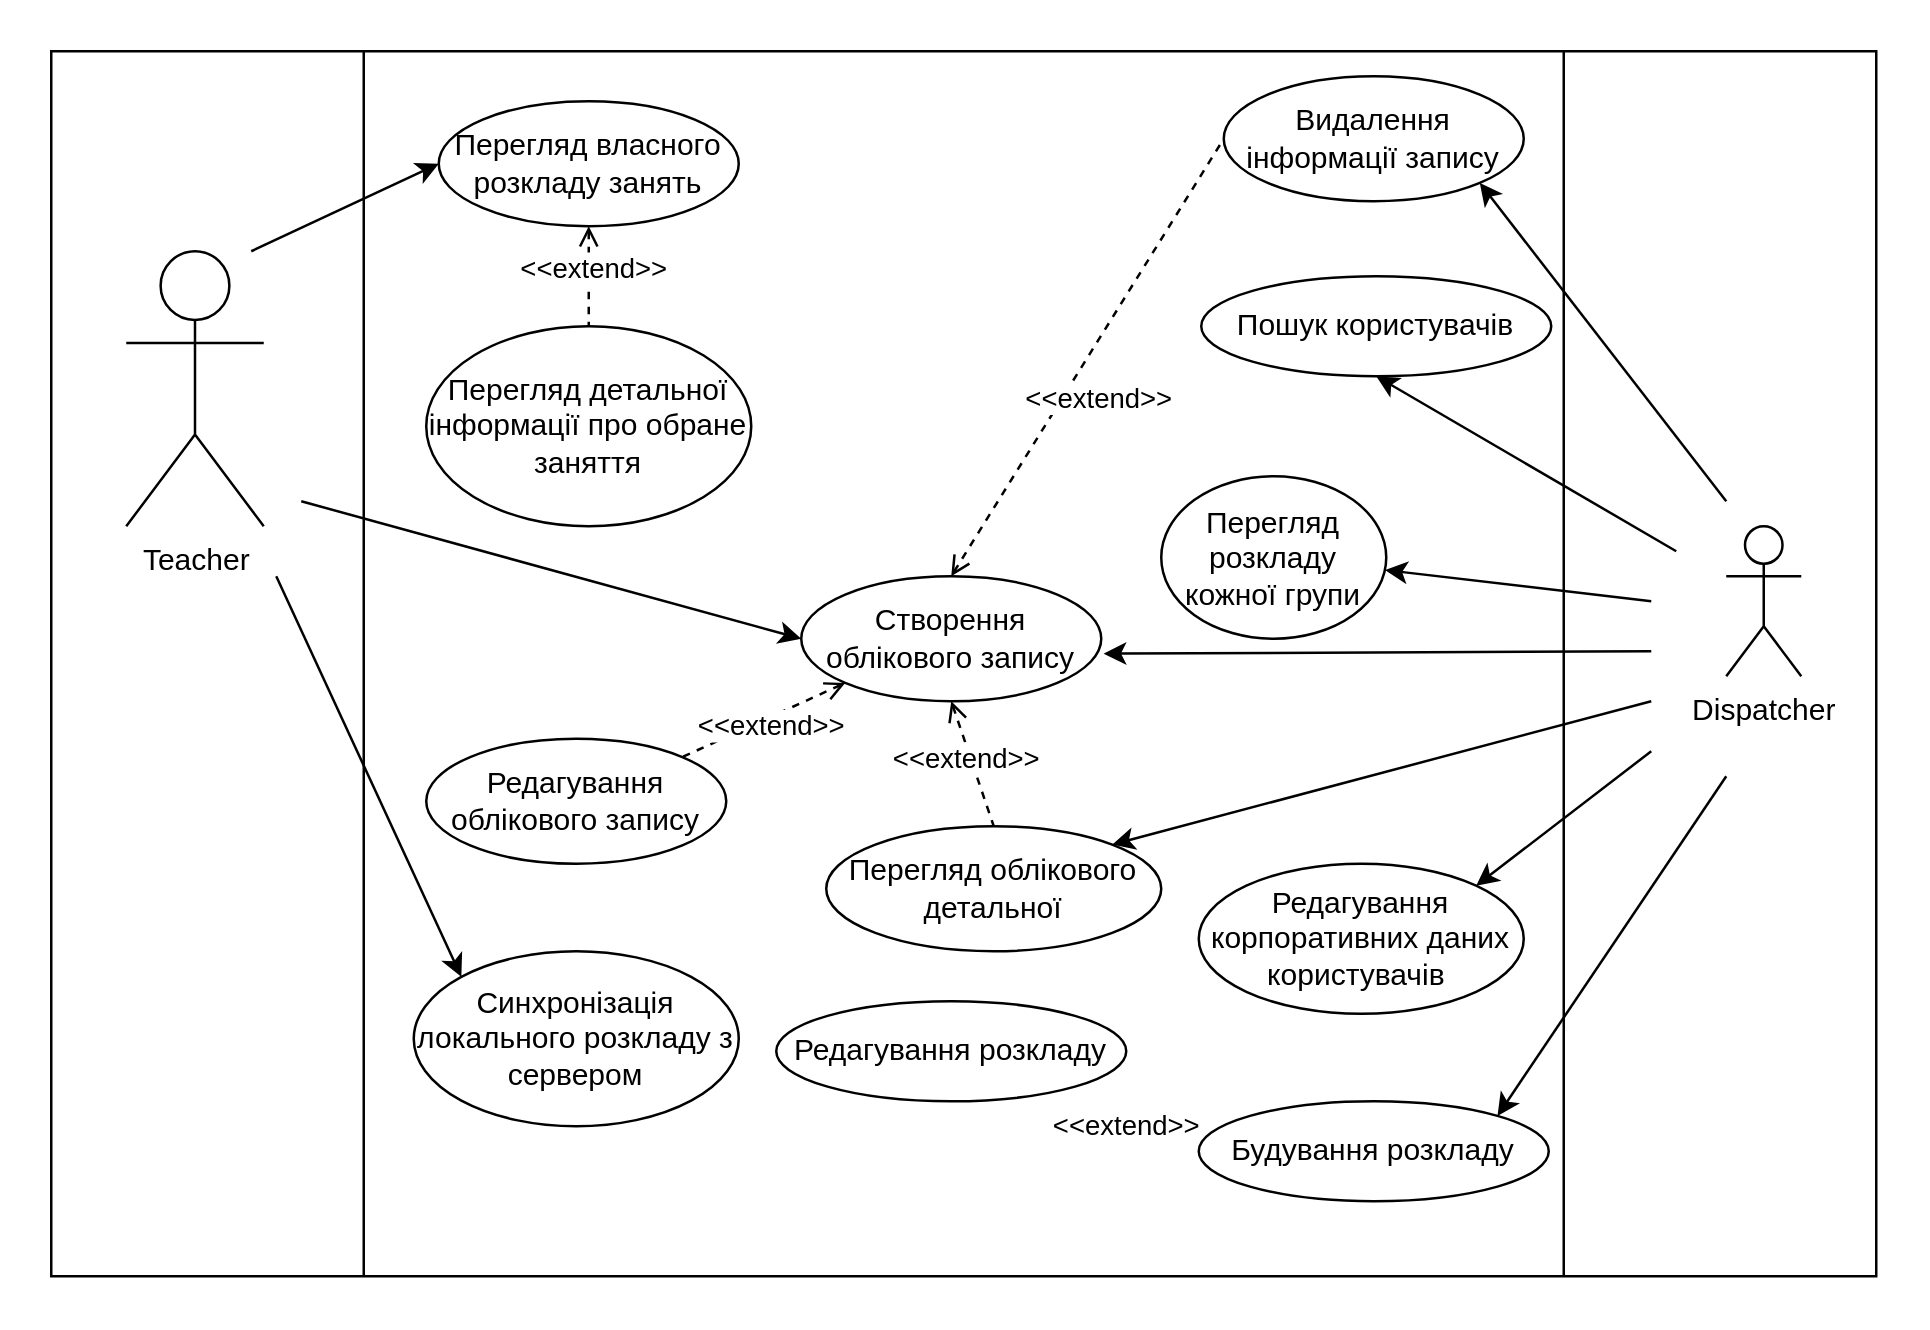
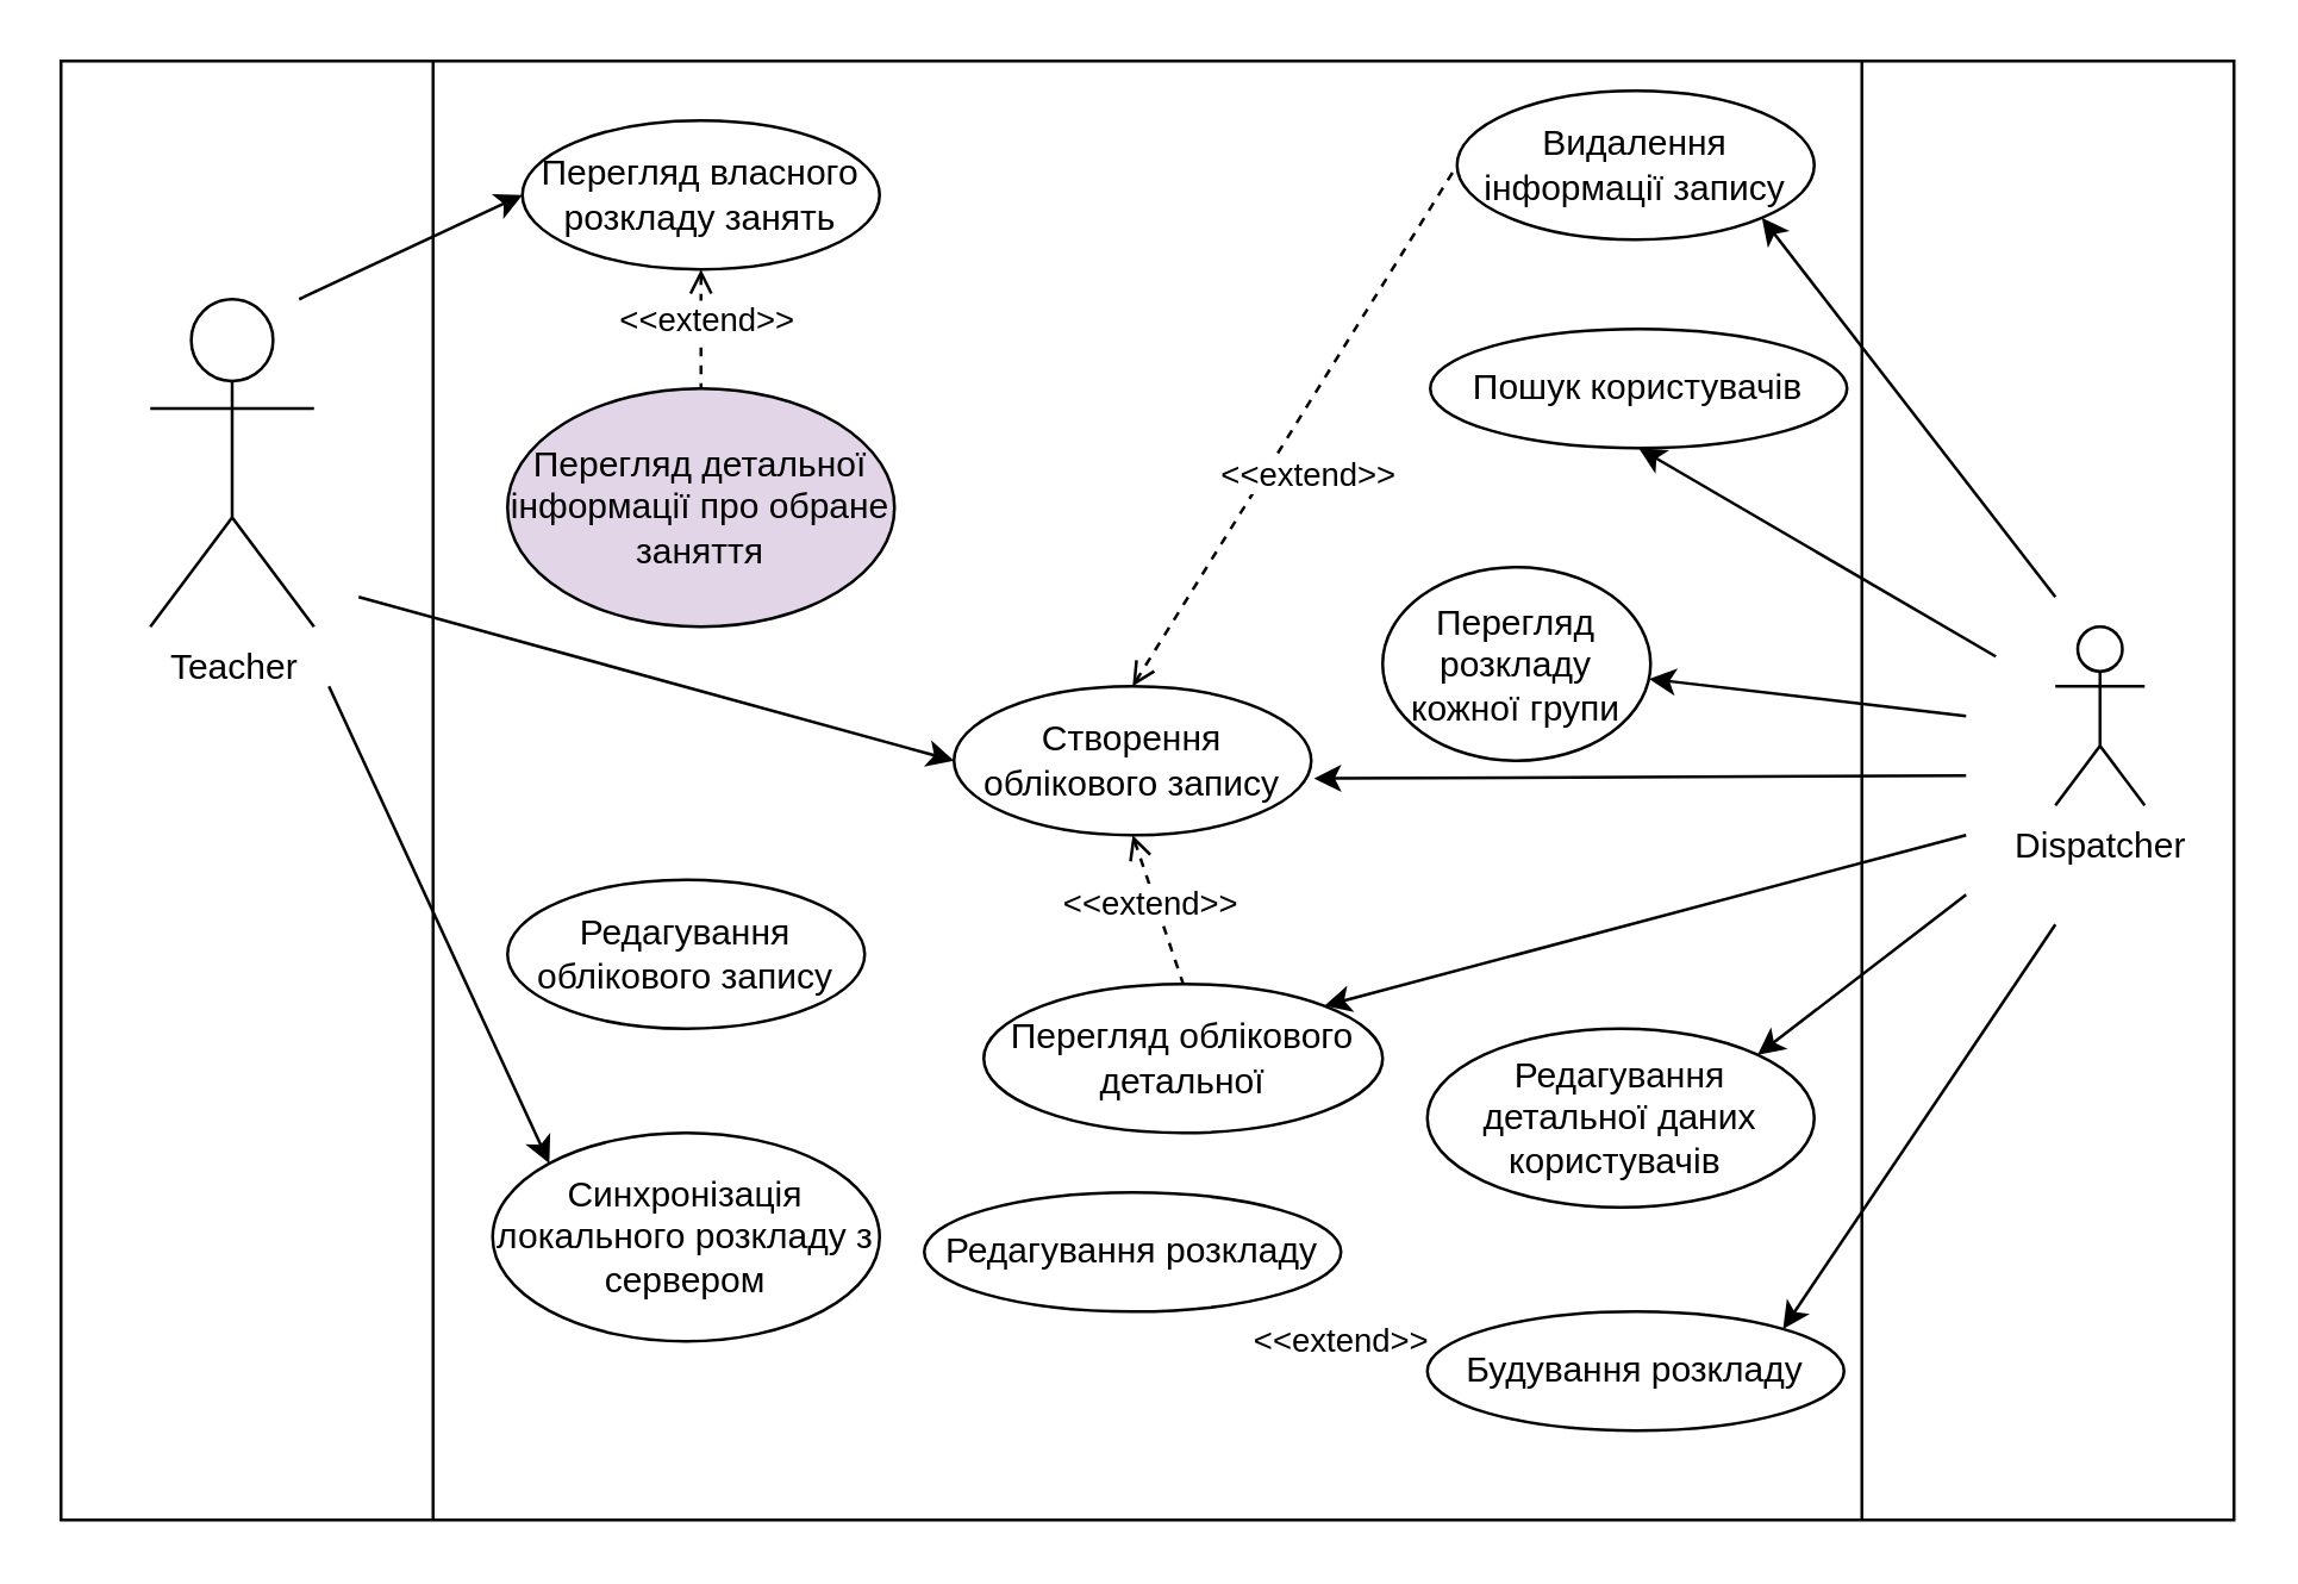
- <mxCell id="14" value="Перегляд детальної інформації про обране заняття" style="ellipse;whiteSpace=wrap;html=1;" parent="1" vertex="1"><mxGeometry x="170" y="130" width="130" height="80" as="geometry" /></mxCell>
+ <mxCell id="14" value="Перегляд детальної інформації про обране заняття" style="ellipse;whiteSpace=wrap;html=1;fillColor=#e1d5e7;" parent="1" vertex="1"><mxGeometry x="170" y="130" width="130" height="80" as="geometry" /></mxCell>
- <mxCell id="3" style="edgeStyle=none;rounded=0;orthogonalLoop=1;jettySize=auto;html=1;entryX=1;entryY=0;entryDx=0;entryDy=0;endArrow=none;endFill=0;dashed=1;exitX=0;exitY=1;exitDx=0;exitDy=0;startArrow=open;startFill=0;labelBackgroundColor=#2ED5FF;" parent="1" source="9" target="10" edge="1"><mxGeometry relative="1" as="geometry" /></mxCell>
- <mxCell id="4" value="&amp;lt;&amp;lt;extend&amp;gt;&amp;gt;" style="edgeLabel;html=1;align=center;verticalAlign=middle;resizable=0;points=[];labelBackgroundColor=default;" parent="3" vertex="1" connectable="0"><mxGeometry x="-0.473" y="-1" relative="1" as="geometry"><mxPoint x="-12" y="10" as="offset" /></mxGeometry></mxCell>
- <mxCell id="31" value="Редагування корпоративних даних користувачів&amp;nbsp;" style="ellipse;whiteSpace=wrap;html=1;labelBackgroundColor=none;" parent="1" vertex="1"><mxGeometry x="479" y="345" width="130" height="60" as="geometry" /></mxCell>
+ <mxCell id="31" value="Редагування детальної даних користувачів&amp;nbsp;" style="ellipse;whiteSpace=wrap;html=1;labelBackgroundColor=none;" parent="1" vertex="1"><mxGeometry x="479" y="345" width="130" height="60" as="geometry" /></mxCell>
